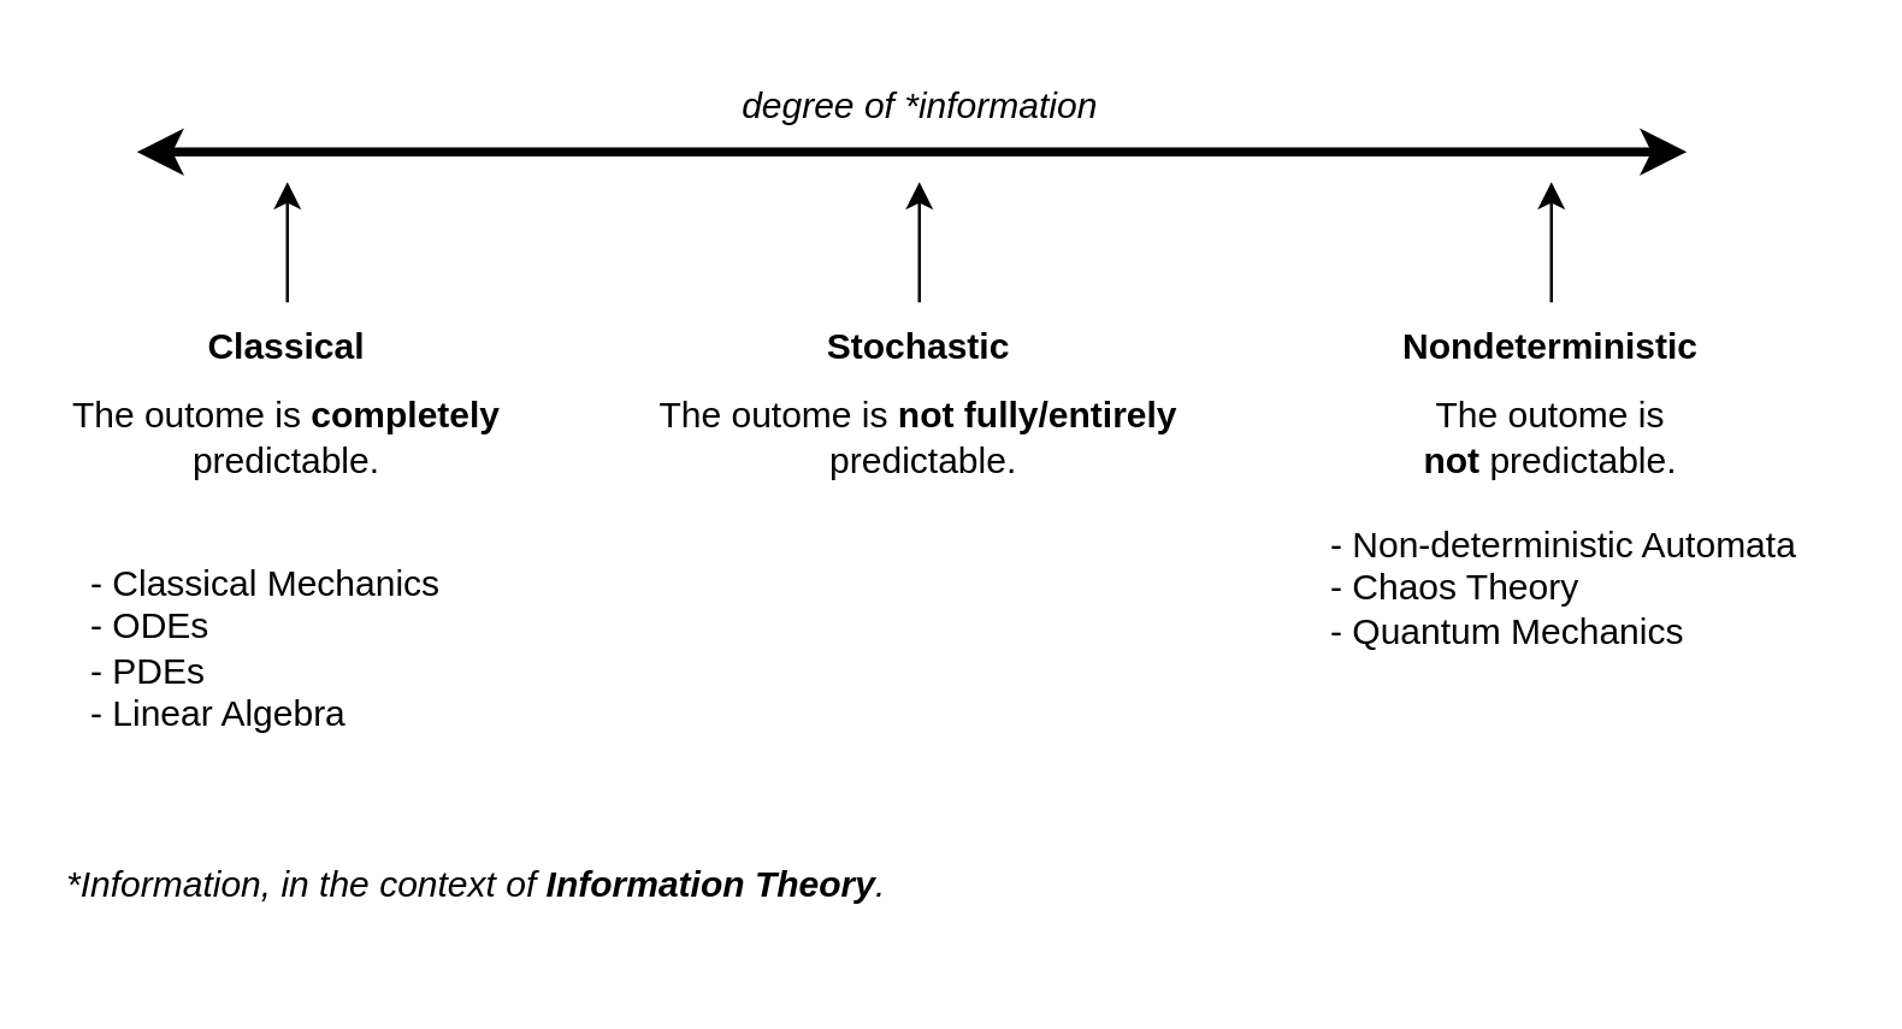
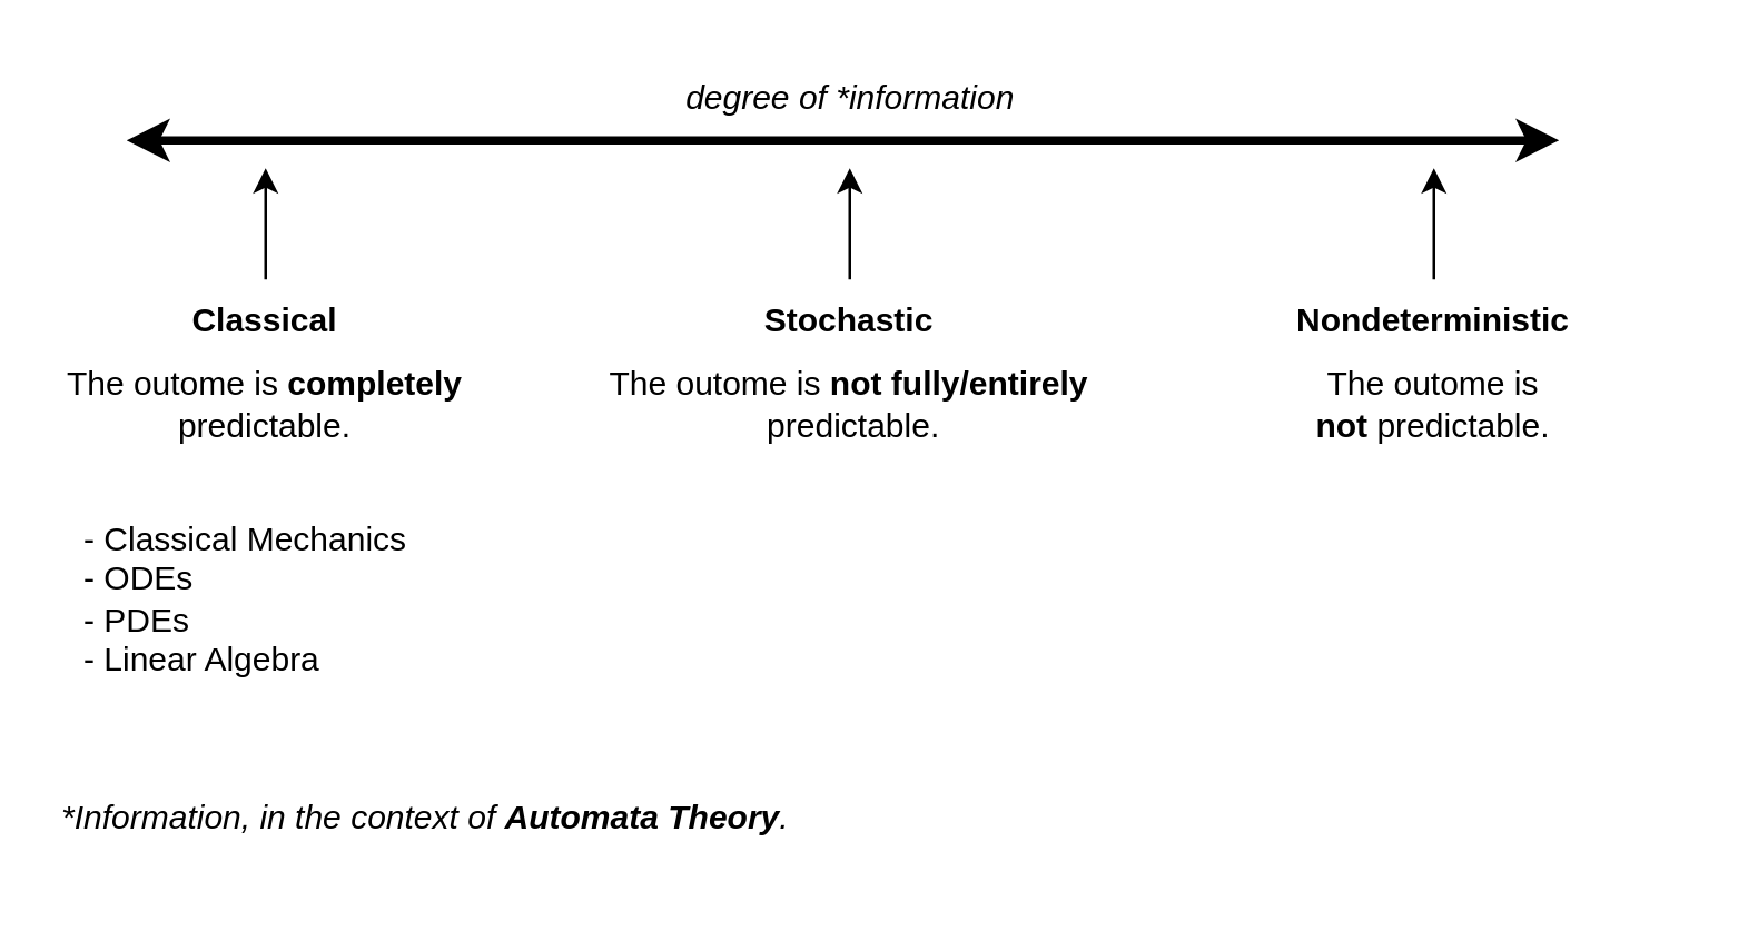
- <mxCell id="14" value="-&amp;nbsp;Non-deterministic Automata&lt;br&gt;- Chaos Theory&lt;br&gt;- Quantum Mechanics&amp;nbsp;" style="text;html=1;strokeColor=none;fillColor=none;align=left;verticalAlign=middle;whiteSpace=wrap;rounded=0;" parent="1" vertex="1"><mxGeometry x="440" y="170" width="170" height="50" as="geometry" /></mxCell>
- <mxCell id="15" value="*Information, in the context of &lt;strong data-start=&quot;79&quot; data-end=&quot;101&quot;&gt;Information Theory&lt;/strong&gt;." style="text;whiteSpace=wrap;html=1;fontStyle=2" parent="1" vertex="1"><mxGeometry x="20" y="280" width="300" height="40" as="geometry" /></mxCell>
+ <mxCell id="15" value="*Information, in the context of &lt;strong data-start=&quot;79&quot; data-end=&quot;101&quot;&gt;Automata Theory&lt;/strong&gt;." style="text;whiteSpace=wrap;html=1;fontStyle=2" parent="1" vertex="1"><mxGeometry x="20" y="280" width="300" height="40" as="geometry" /></mxCell>
